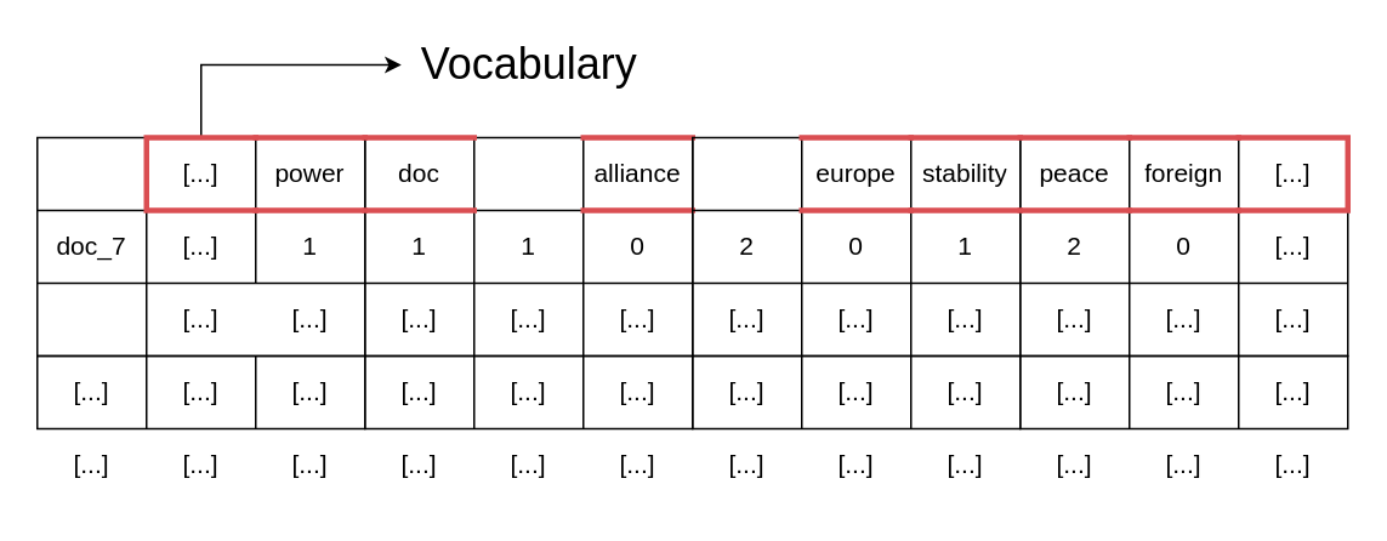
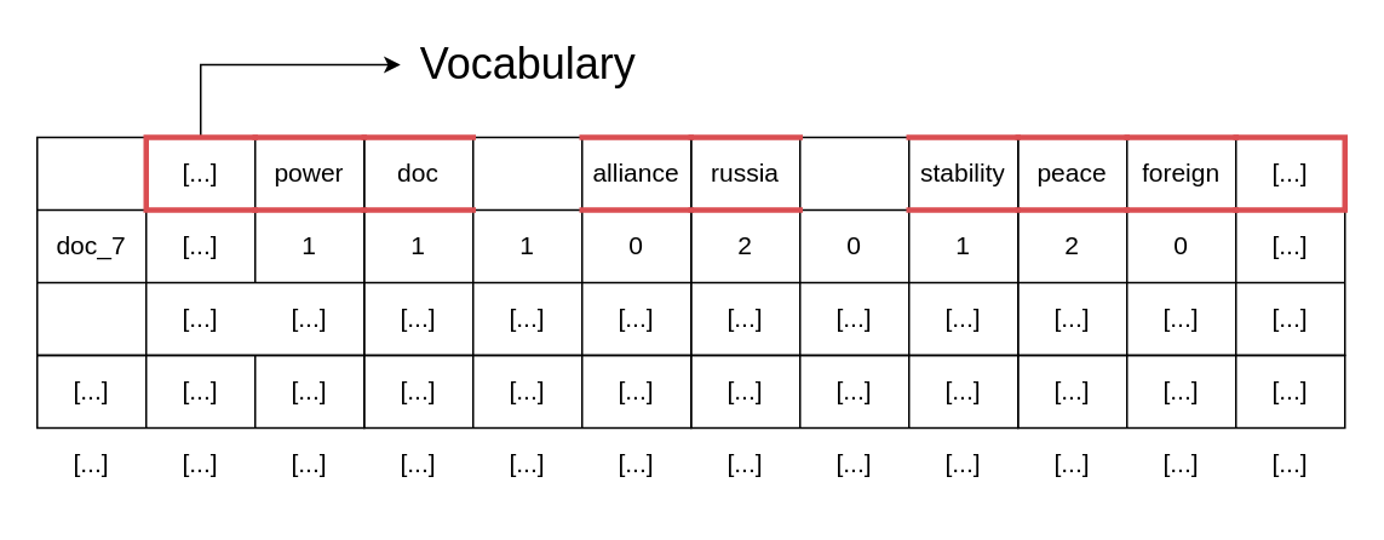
+ <mxCell id="29" value="russia" style="shape=partialRectangle;html=1;whiteSpace=wrap;connectable=0;fillColor=none;top=1;left=0;bottom=1;right=0;overflow=hidden;strokeWidth=3;strokeColor=#DA4E52;fontFamily=Helvetica;fontSize=14;" vertex="1" parent="28"><mxGeometry width="60" height="40" as="geometry" /></mxCell>
- <mxCell id="30" value="europe" style="shape=partialRectangle;html=1;whiteSpace=wrap;connectable=0;fillColor=none;top=1;left=0;bottom=1;right=0;overflow=hidden;strokeWidth=3;strokeColor=#DA4E52;fontFamily=Helvetica;fontSize=14;" vertex="1" parent="28"><mxGeometry x="60" width="60" height="40" as="geometry" /></mxCell>
